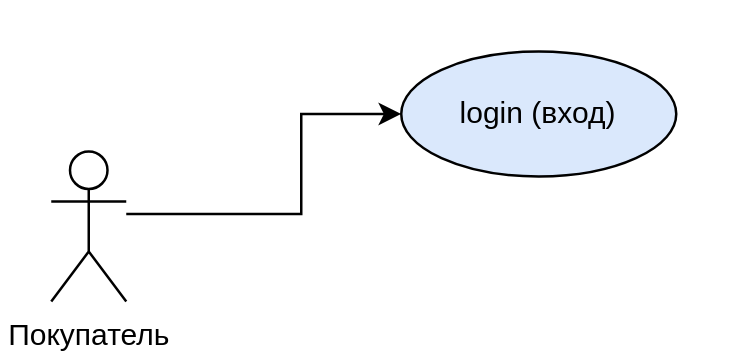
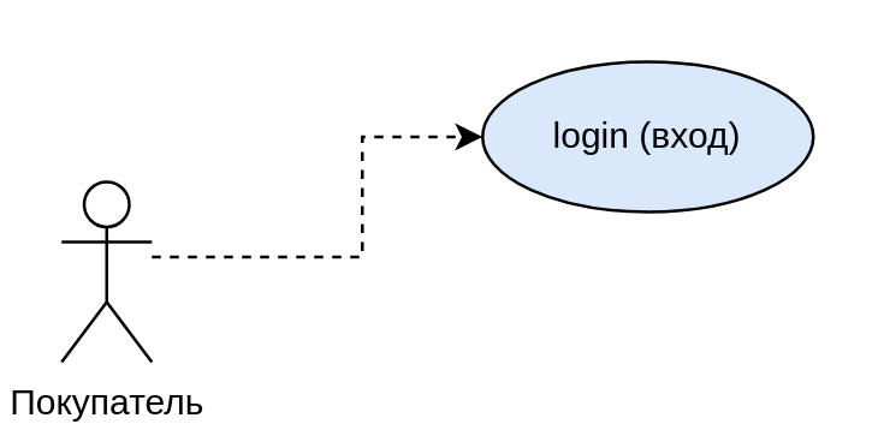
- <mxCell id="2" value="" style="edgeStyle=orthogonalEdgeStyle;rounded=0;orthogonalLoop=1;jettySize=auto;html=1;" edge="1" parent="1" source="3" target="4"><mxGeometry relative="1" as="geometry"><Array as="points"><mxPoint x="120" y="85" /><mxPoint x="120" y="45" /></Array></mxGeometry></mxCell>
+ <mxCell id="2" value="" style="edgeStyle=orthogonalEdgeStyle;rounded=0;orthogonalLoop=1;jettySize=auto;html=1;dashed=1;" edge="1" parent="1" source="3" target="4"><mxGeometry relative="1" as="geometry"><Array as="points"><mxPoint x="120" y="85" /><mxPoint x="120" y="45" /></Array></mxGeometry></mxCell>
